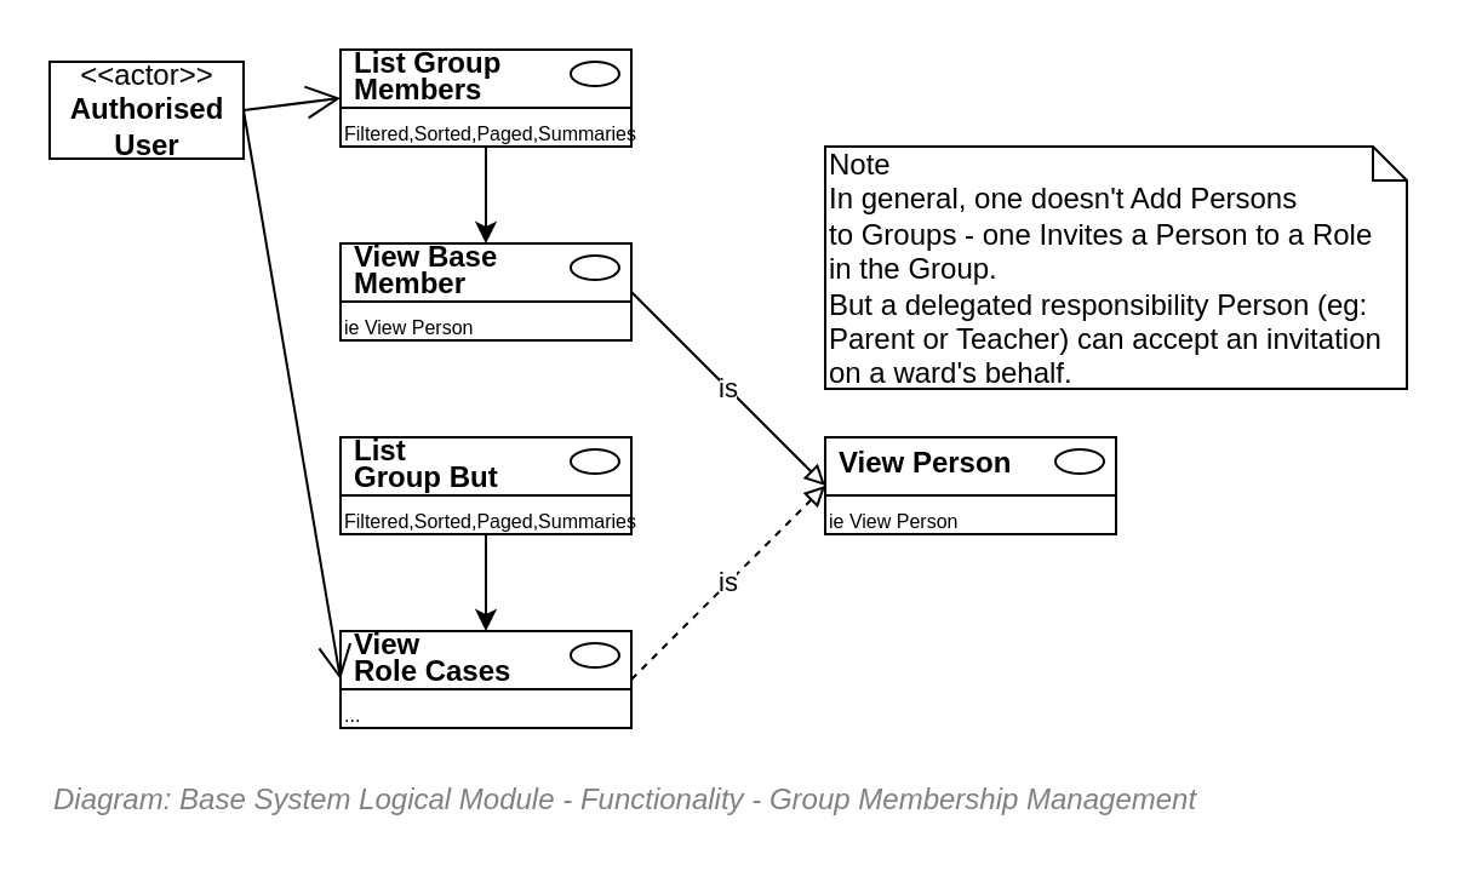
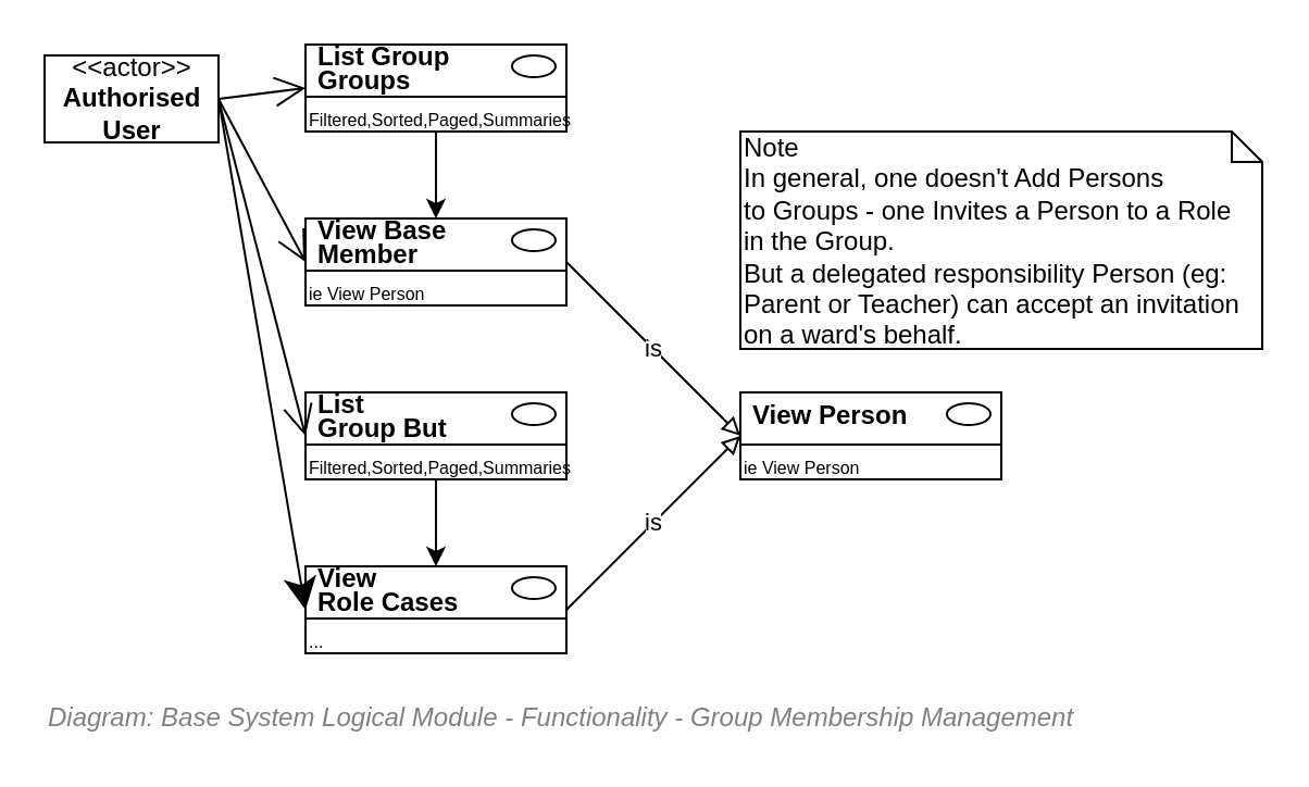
- <mxCell id="4" value="&lt;p style=&quot;line-height: 0.9;&quot;&gt;List Group&lt;br&gt;Members&lt;/p&gt;" style="html=1;align=left;spacingLeft=4;verticalAlign=middle;strokeColor=none;fillColor=none;fontStyle=1;spacingTop=2;" parent="3" vertex="1"><mxGeometry width="120" height="20" as="geometry" /></mxCell>
+ <mxCell id="4" value="&lt;p style=&quot;line-height: 0.9;&quot;&gt;List Group&lt;br&gt;Groups&lt;/p&gt;" style="html=1;align=left;spacingLeft=4;verticalAlign=middle;strokeColor=none;fillColor=none;fontStyle=1;spacingTop=2;" parent="3" vertex="1"><mxGeometry width="120" height="20" as="geometry" /></mxCell>
+ <mxCell id="19" value="" style="endArrow=open;endFill=1;endSize=12;html=1;strokeColor=#000000;fontSize=12;entryX=0;entryY=1;entryDx=0;entryDy=0;exitX=1;exitY=0.5;exitDx=0;exitDy=0;" parent="1" source="2" target="10" edge="1"><mxGeometry width="160" relative="1" as="geometry"><mxPoint x="110" y="210" as="sourcePoint" /><mxPoint x="150" y="130" as="targetPoint" /></mxGeometry></mxCell>
+ <mxCell id="20" value="" style="endArrow=open;endFill=1;endSize=12;html=1;strokeColor=#000000;fontSize=12;entryX=0;entryY=1;entryDx=0;entryDy=0;exitX=1;exitY=0.5;exitDx=0;exitDy=0;" parent="1" source="2" target="15" edge="1"><mxGeometry width="160" relative="1" as="geometry"><mxPoint x="100" y="200" as="sourcePoint" /><mxPoint x="100" y="290" as="targetPoint" /></mxGeometry></mxCell>
- <mxCell id="36" value="is" style="edgeStyle=none;rounded=0;orthogonalLoop=1;jettySize=auto;html=1;exitX=1;exitY=1;exitDx=0;exitDy=0;endArrow=block;endFill=0;entryX=0;entryY=1;entryDx=0;entryDy=0;dashed=1;" edge="1" parent="1" source="22" target="31"><mxGeometry relative="1" as="geometry"><mxPoint x="340" y="160" as="targetPoint" /></mxGeometry></mxCell>
+ <mxCell id="36" value="is" style="edgeStyle=none;rounded=0;orthogonalLoop=1;jettySize=auto;html=1;exitX=1;exitY=1;exitDx=0;exitDy=0;endArrow=block;endFill=0;entryX=0;entryY=1;entryDx=0;entryDy=0;" edge="1" parent="1" source="22" target="31"><mxGeometry relative="1" as="geometry"><mxPoint x="340" y="160" as="targetPoint" /></mxGeometry></mxCell>
- <mxCell id="27" value="" style="endArrow=open;endFill=1;endSize=12;html=1;strokeColor=#000000;fontSize=12;entryX=0;entryY=1;entryDx=0;entryDy=0;exitX=1;exitY=0.5;exitDx=0;exitDy=0;" parent="1" source="2" target="22" edge="1"><mxGeometry width="160" relative="1" as="geometry"><mxPoint x="110" y="230" as="sourcePoint" /><mxPoint x="150" y="230" as="targetPoint" /></mxGeometry></mxCell>
+ <mxCell id="27" value="" style="endArrow=classic;endFill=1;endSize=12;html=1;strokeColor=#000000;fontSize=12;entryX=0;entryY=1;entryDx=0;entryDy=0;exitX=1;exitY=0.5;exitDx=0;exitDy=0;" parent="1" source="2" target="22" edge="1"><mxGeometry width="160" relative="1" as="geometry"><mxPoint x="110" y="230" as="sourcePoint" /><mxPoint x="150" y="230" as="targetPoint" /></mxGeometry></mxCell>
